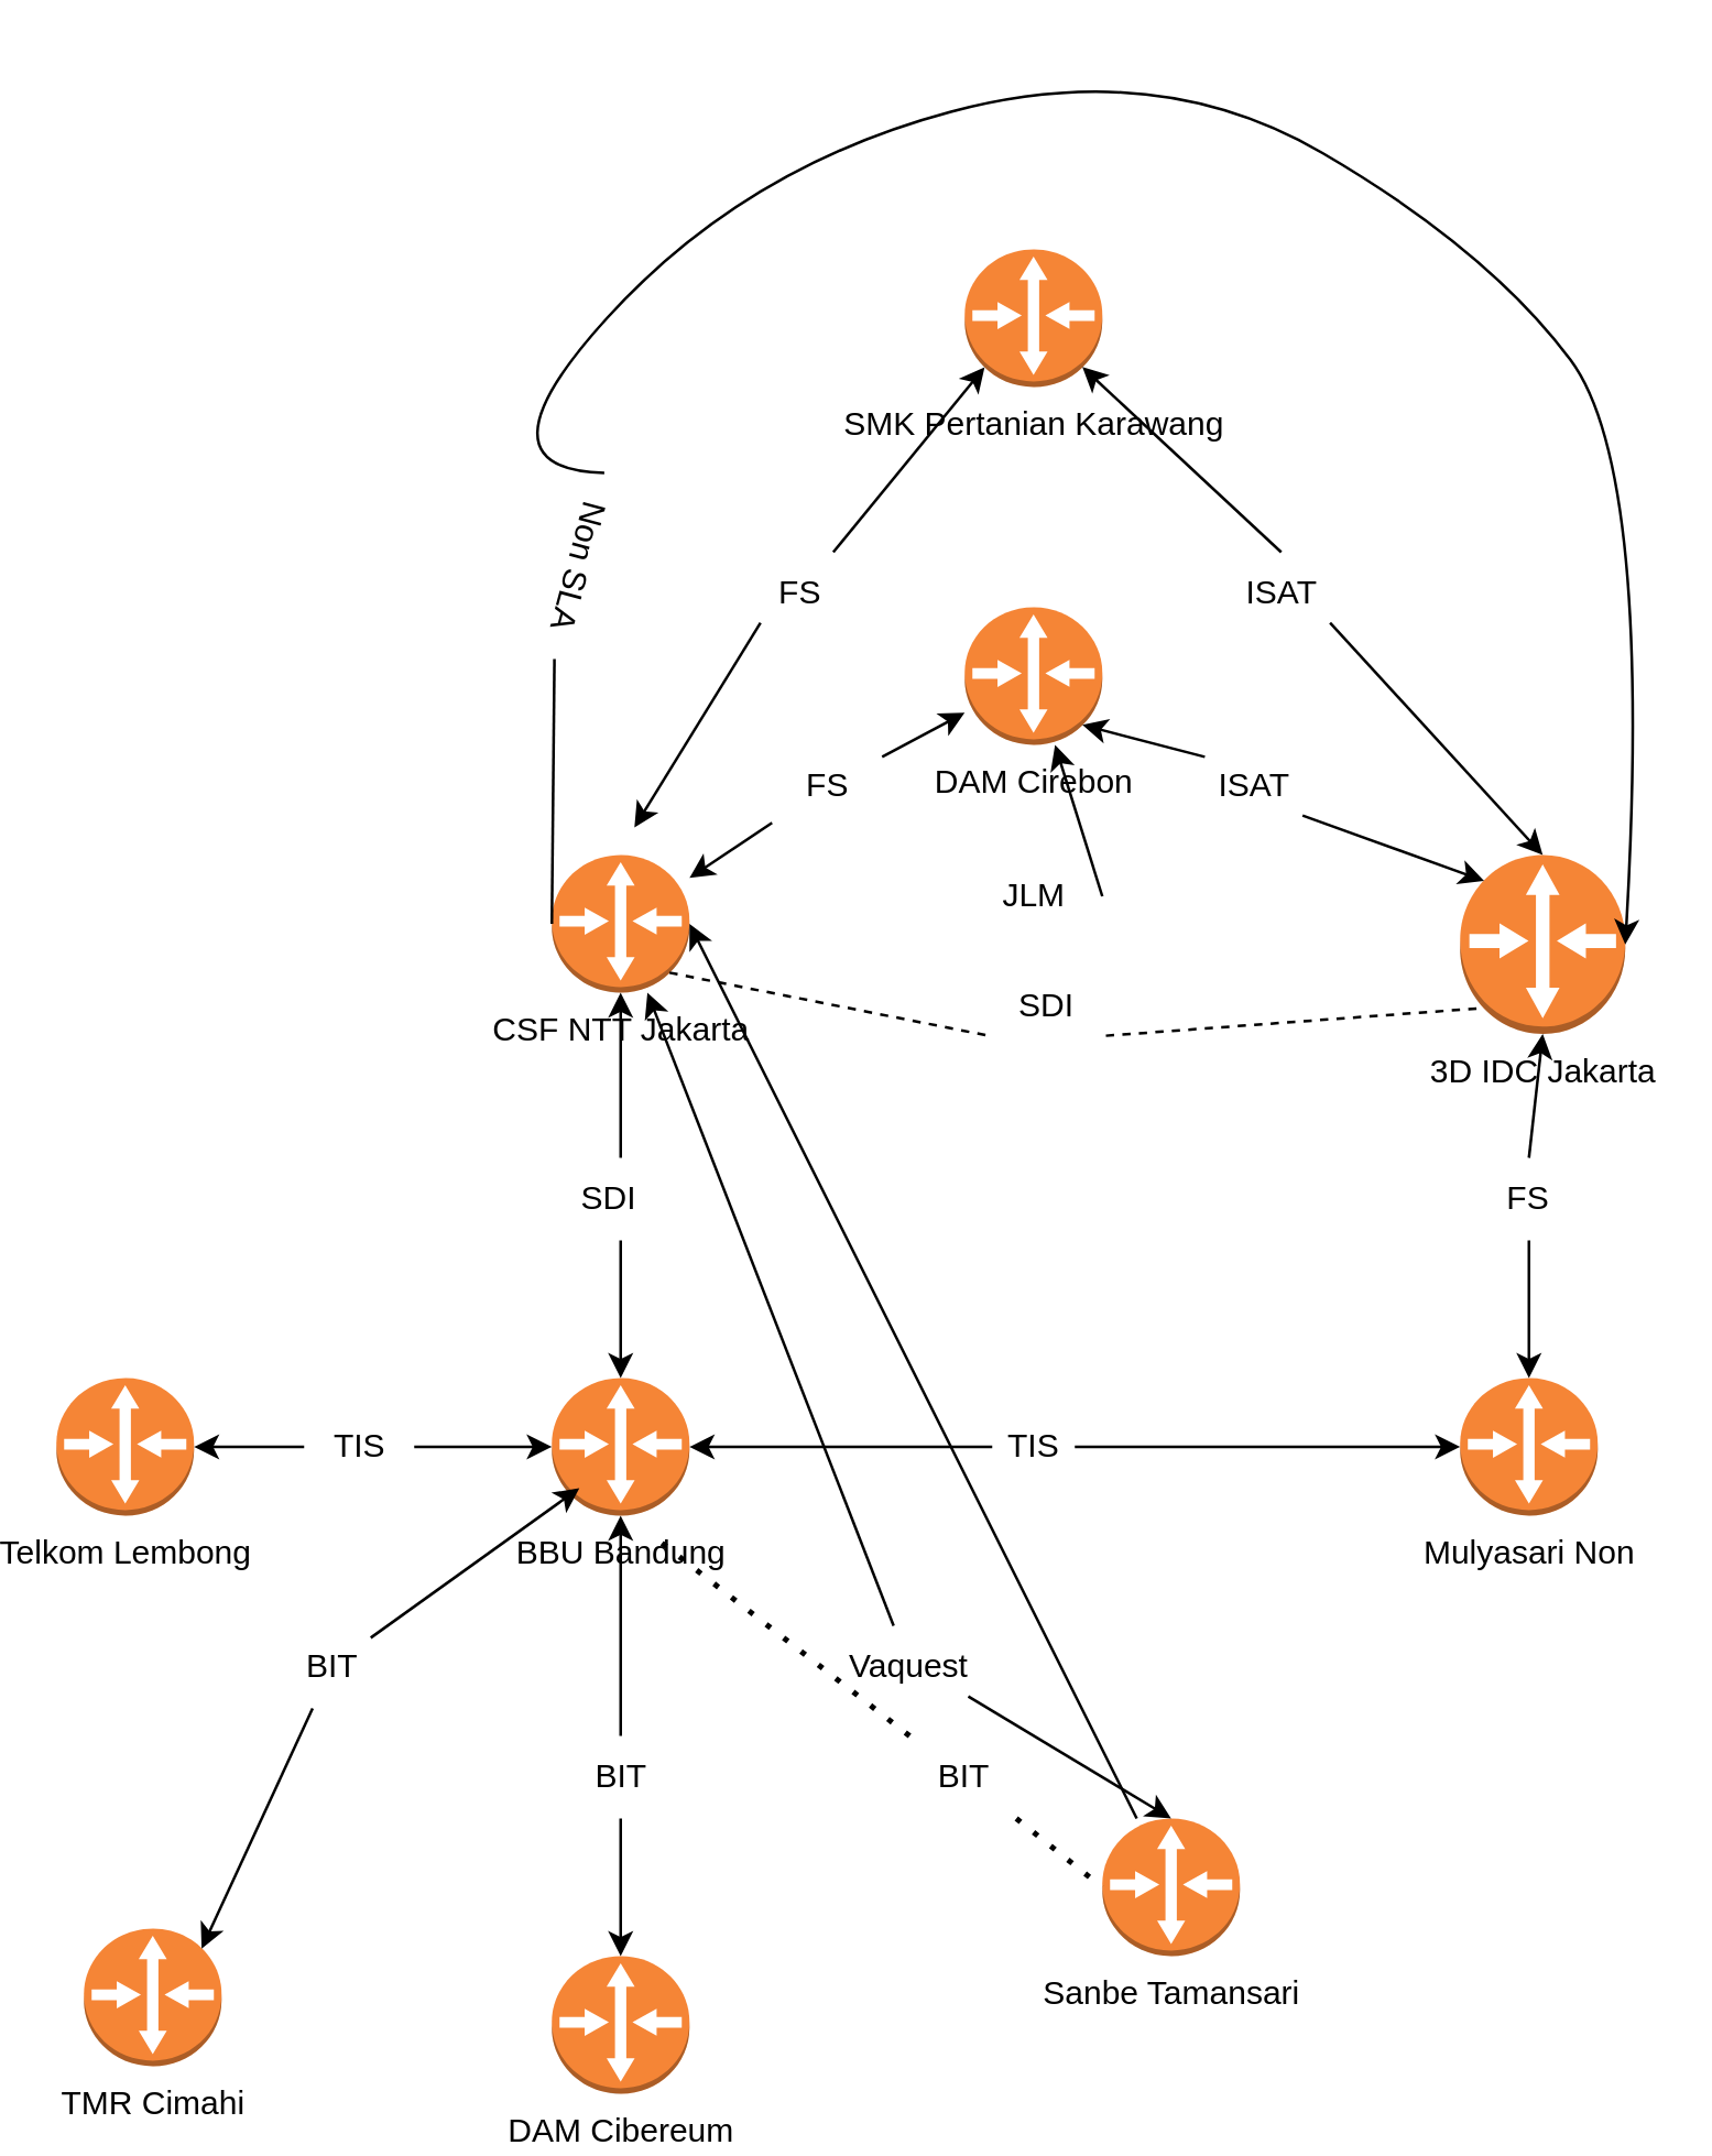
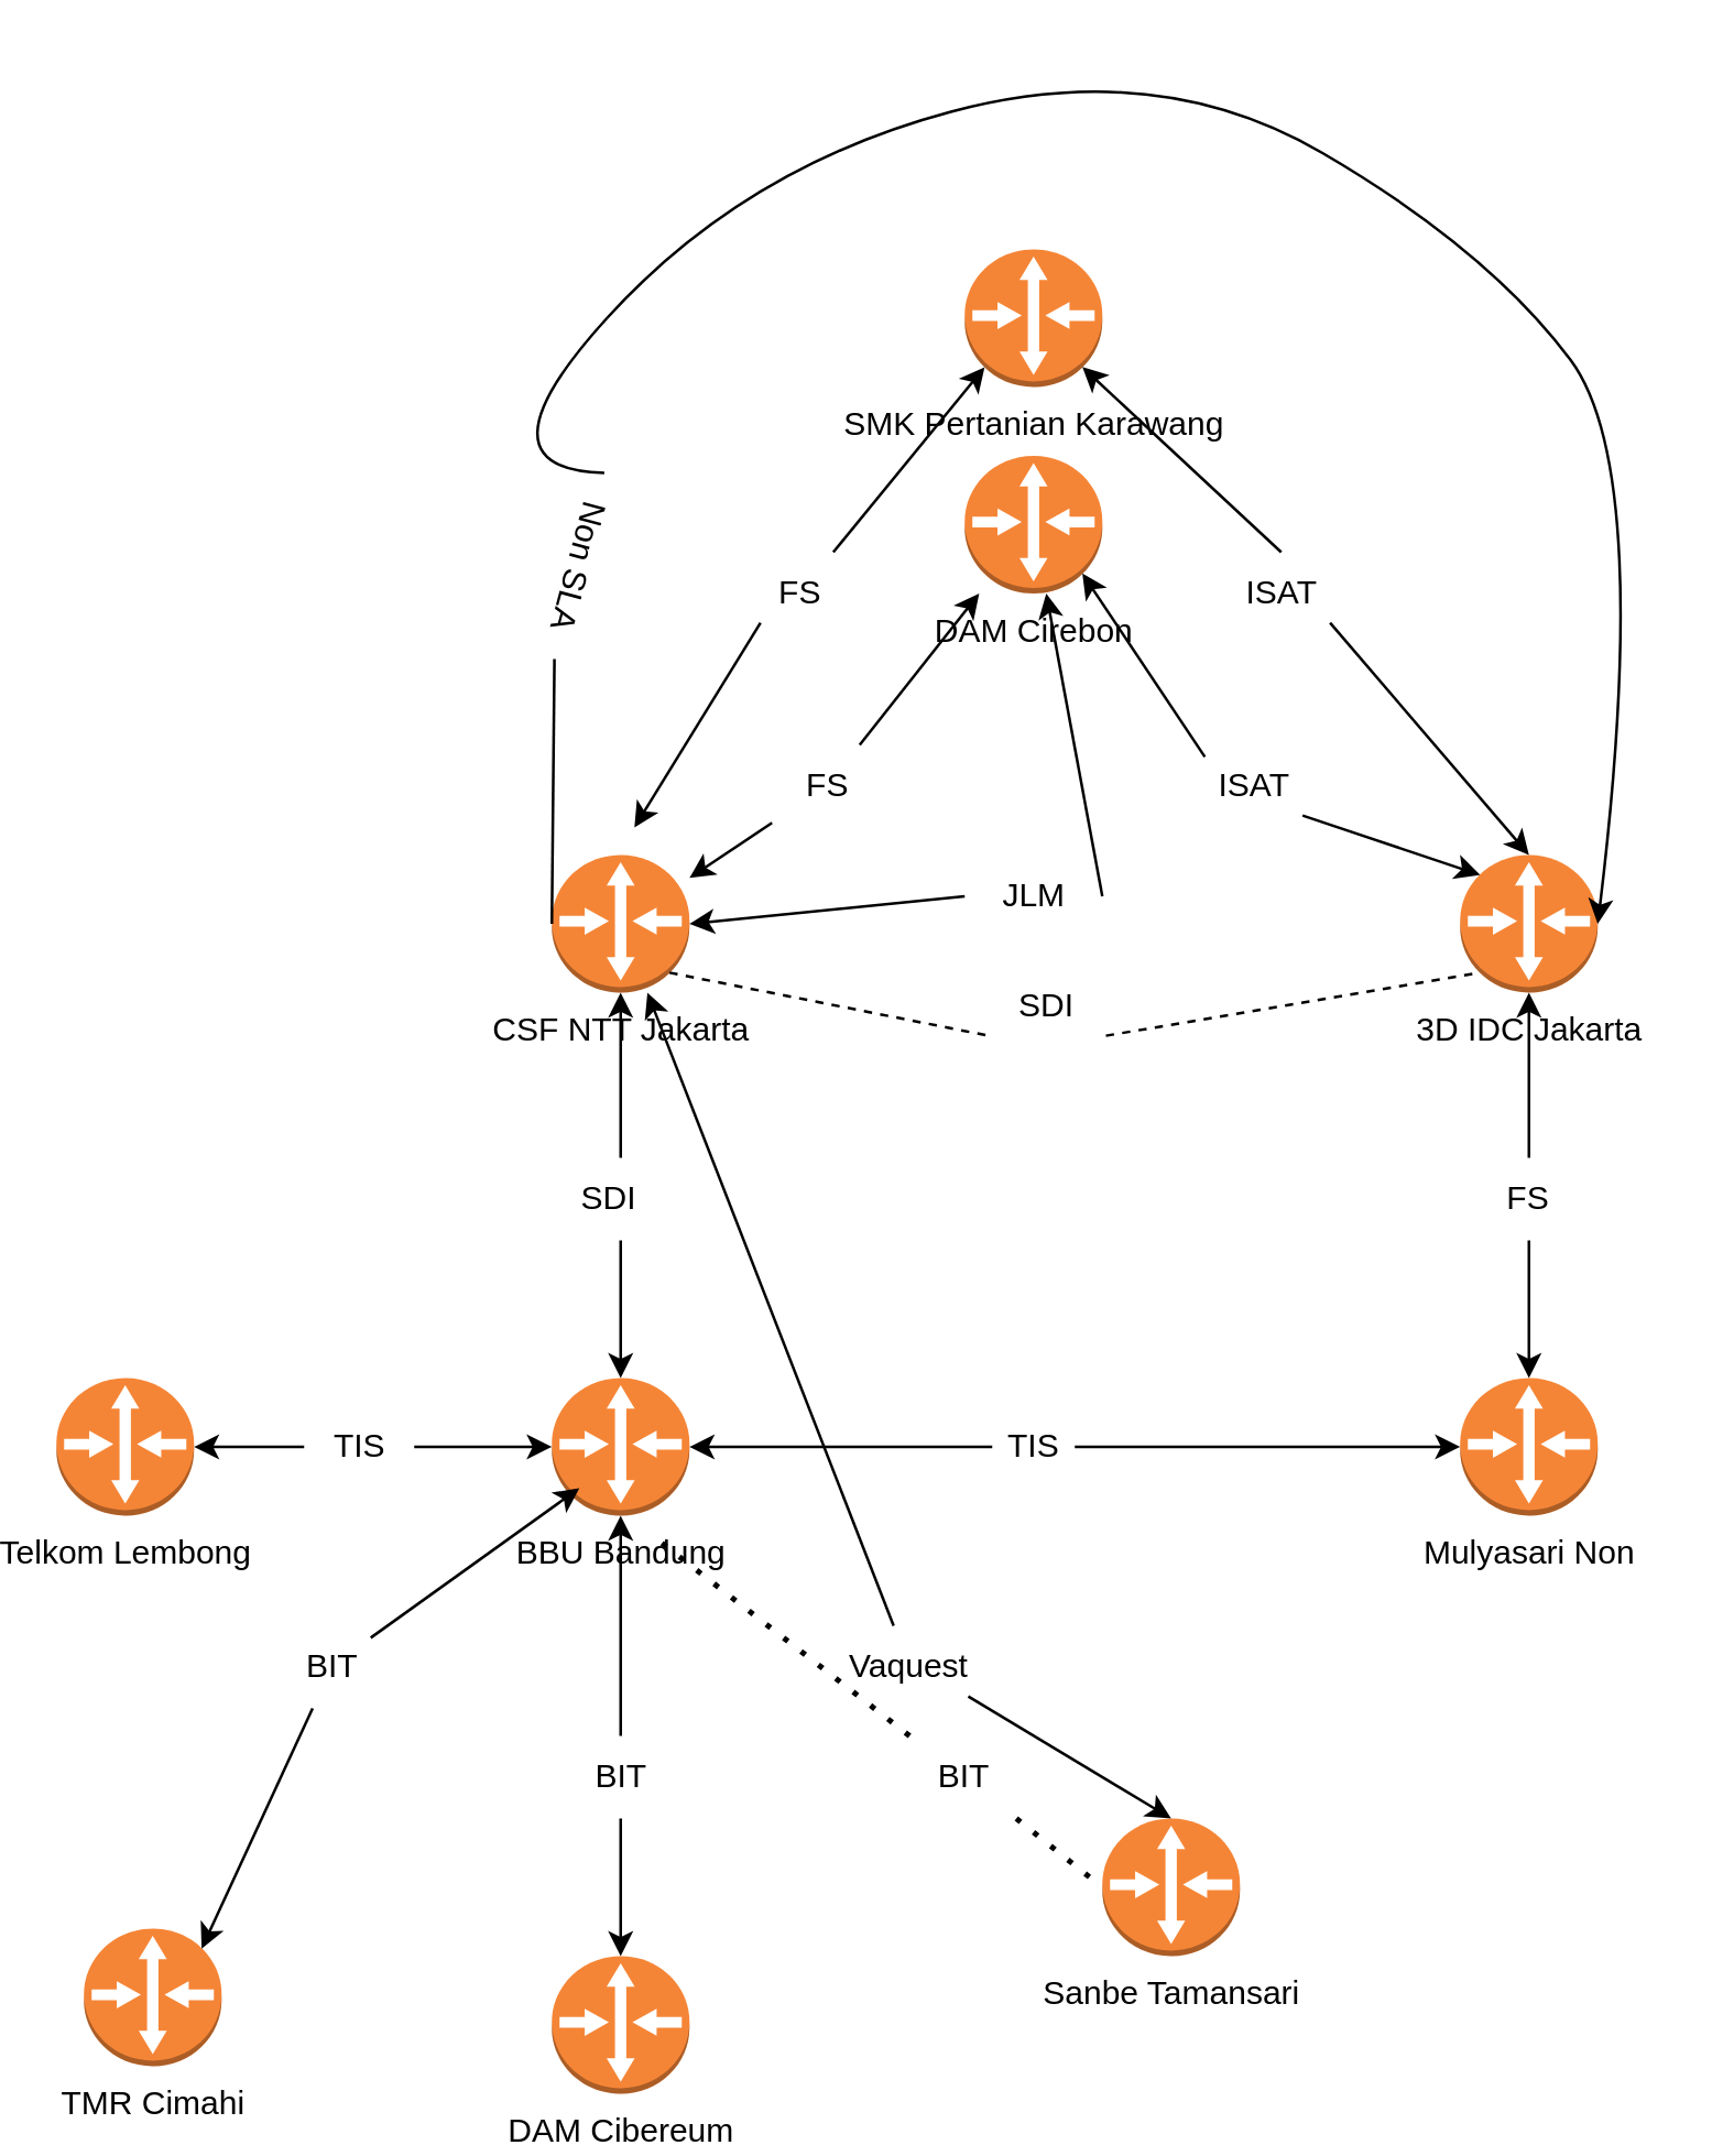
- <mxCell id="19" value="DAM Cirebon" style="outlineConnect=0;dashed=0;verticalLabelPosition=bottom;verticalAlign=top;align=center;html=1;shape=mxgraph.aws3.router;fillColor=#F58536;gradientColor=none;" vertex="1" parent="1"><mxGeometry x="350" y="220" width="50" height="50" as="geometry" /></mxCell>
+ <mxCell id="19" value="DAM Cirebon" style="outlineConnect=0;dashed=0;verticalLabelPosition=bottom;verticalAlign=top;align=center;html=1;shape=mxgraph.aws3.router;fillColor=#F58536;gradientColor=none;" vertex="1" parent="1"><mxGeometry x="350" y="165" width="50" height="50" as="geometry" /></mxCell>
- <mxCell id="3" value="3D IDC Jakarta" style="outlineConnect=0;dashed=0;verticalLabelPosition=bottom;verticalAlign=top;align=center;html=1;shape=mxgraph.aws3.router;fillColor=#F58536;gradientColor=none;" vertex="1" parent="1"><mxGeometry x="530" y="310" width="60" height="65" as="geometry" /></mxCell>
+ <mxCell id="3" value="3D IDC Jakarta" style="outlineConnect=0;dashed=0;verticalLabelPosition=bottom;verticalAlign=top;align=center;html=1;shape=mxgraph.aws3.router;fillColor=#F58536;gradientColor=none;" vertex="1" parent="1"><mxGeometry x="530" y="310" width="50" height="50" as="geometry" /></mxCell>
- <mxCell id="46" value="" style="endArrow=none;startArrow=classic;html=1;rounded=0;exitX=1;exitY=0.5;exitDx=0;exitDy=0;exitPerimeter=0;" edge="1" parent="1" source="2" target="13"><mxGeometry width="50" height="50" relative="1" as="geometry"><mxPoint x="250" y="335" as="sourcePoint" /><mxPoint x="530" y="335" as="targetPoint" /></mxGeometry></mxCell>
+ <mxCell id="46" value="" style="endArrow=none;startArrow=classic;html=1;rounded=0;exitX=1;exitY=0.5;exitDx=0;exitDy=0;exitPerimeter=0;entryX=0;entryY=0.5;entryDx=0;entryDy=0;entryPerimeter=0;" edge="1" parent="1" source="2" target="45"><mxGeometry width="50" height="50" relative="1" as="geometry"><mxPoint x="250" y="335" as="sourcePoint" /><mxPoint x="530" y="335" as="targetPoint" /></mxGeometry></mxCell>
